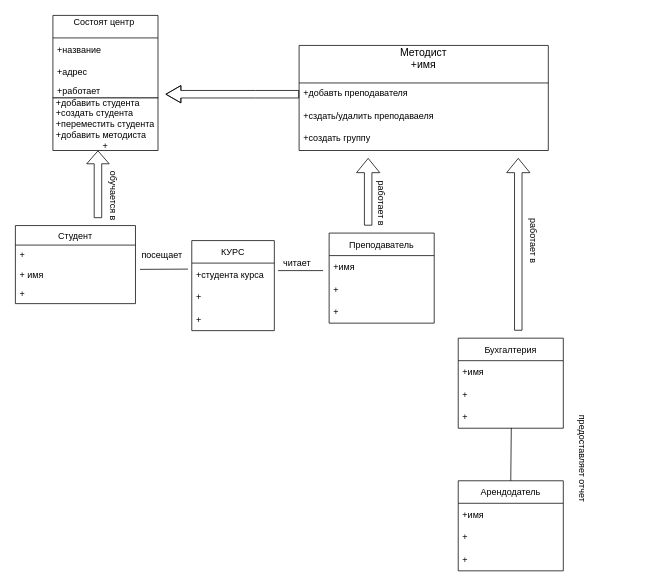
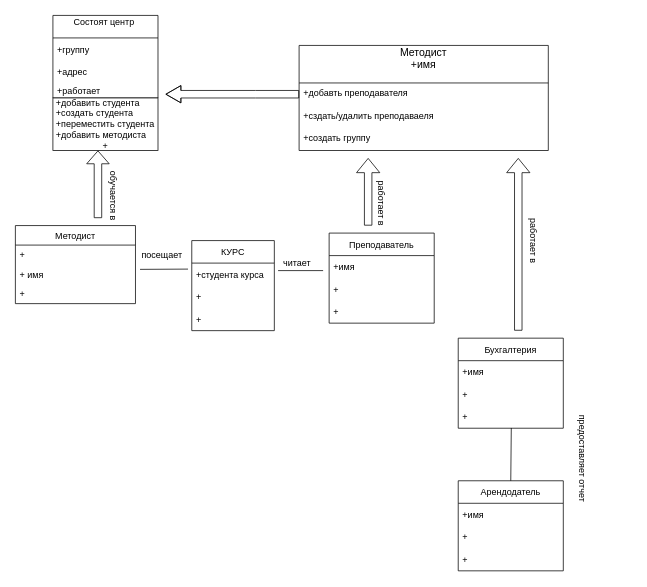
- <mxCell id="3" value="+название" style="text;strokeColor=none;fillColor=none;align=left;verticalAlign=middle;spacingLeft=4;spacingRight=4;overflow=hidden;points=[[0,0.5],[1,0.5]];portConstraint=eastwest;rotatable=0;" vertex="1" parent="2"><mxGeometry y="30" width="140" height="30" as="geometry" /></mxCell>
+ <mxCell id="3" value="+группу" style="text;strokeColor=none;fillColor=none;align=left;verticalAlign=middle;spacingLeft=4;spacingRight=4;overflow=hidden;points=[[0,0.5],[1,0.5]];portConstraint=eastwest;rotatable=0;" vertex="1" parent="2"><mxGeometry y="30" width="140" height="30" as="geometry" /></mxCell>
- <mxCell id="6" value="Студент" style="swimlane;fontStyle=0;childLayout=stackLayout;horizontal=1;startSize=26;fillColor=none;horizontalStack=0;resizeParent=1;resizeParentMax=0;resizeLast=0;collapsible=1;marginBottom=0;" vertex="1" parent="1"><mxGeometry x="20" y="300" width="160" height="104" as="geometry" /></mxCell>
+ <mxCell id="6" value="Методист" style="swimlane;fontStyle=0;childLayout=stackLayout;horizontal=1;startSize=26;fillColor=none;horizontalStack=0;resizeParent=1;resizeParentMax=0;resizeLast=0;collapsible=1;marginBottom=0;" vertex="1" parent="1"><mxGeometry x="20" y="300" width="160" height="104" as="geometry" /></mxCell>
